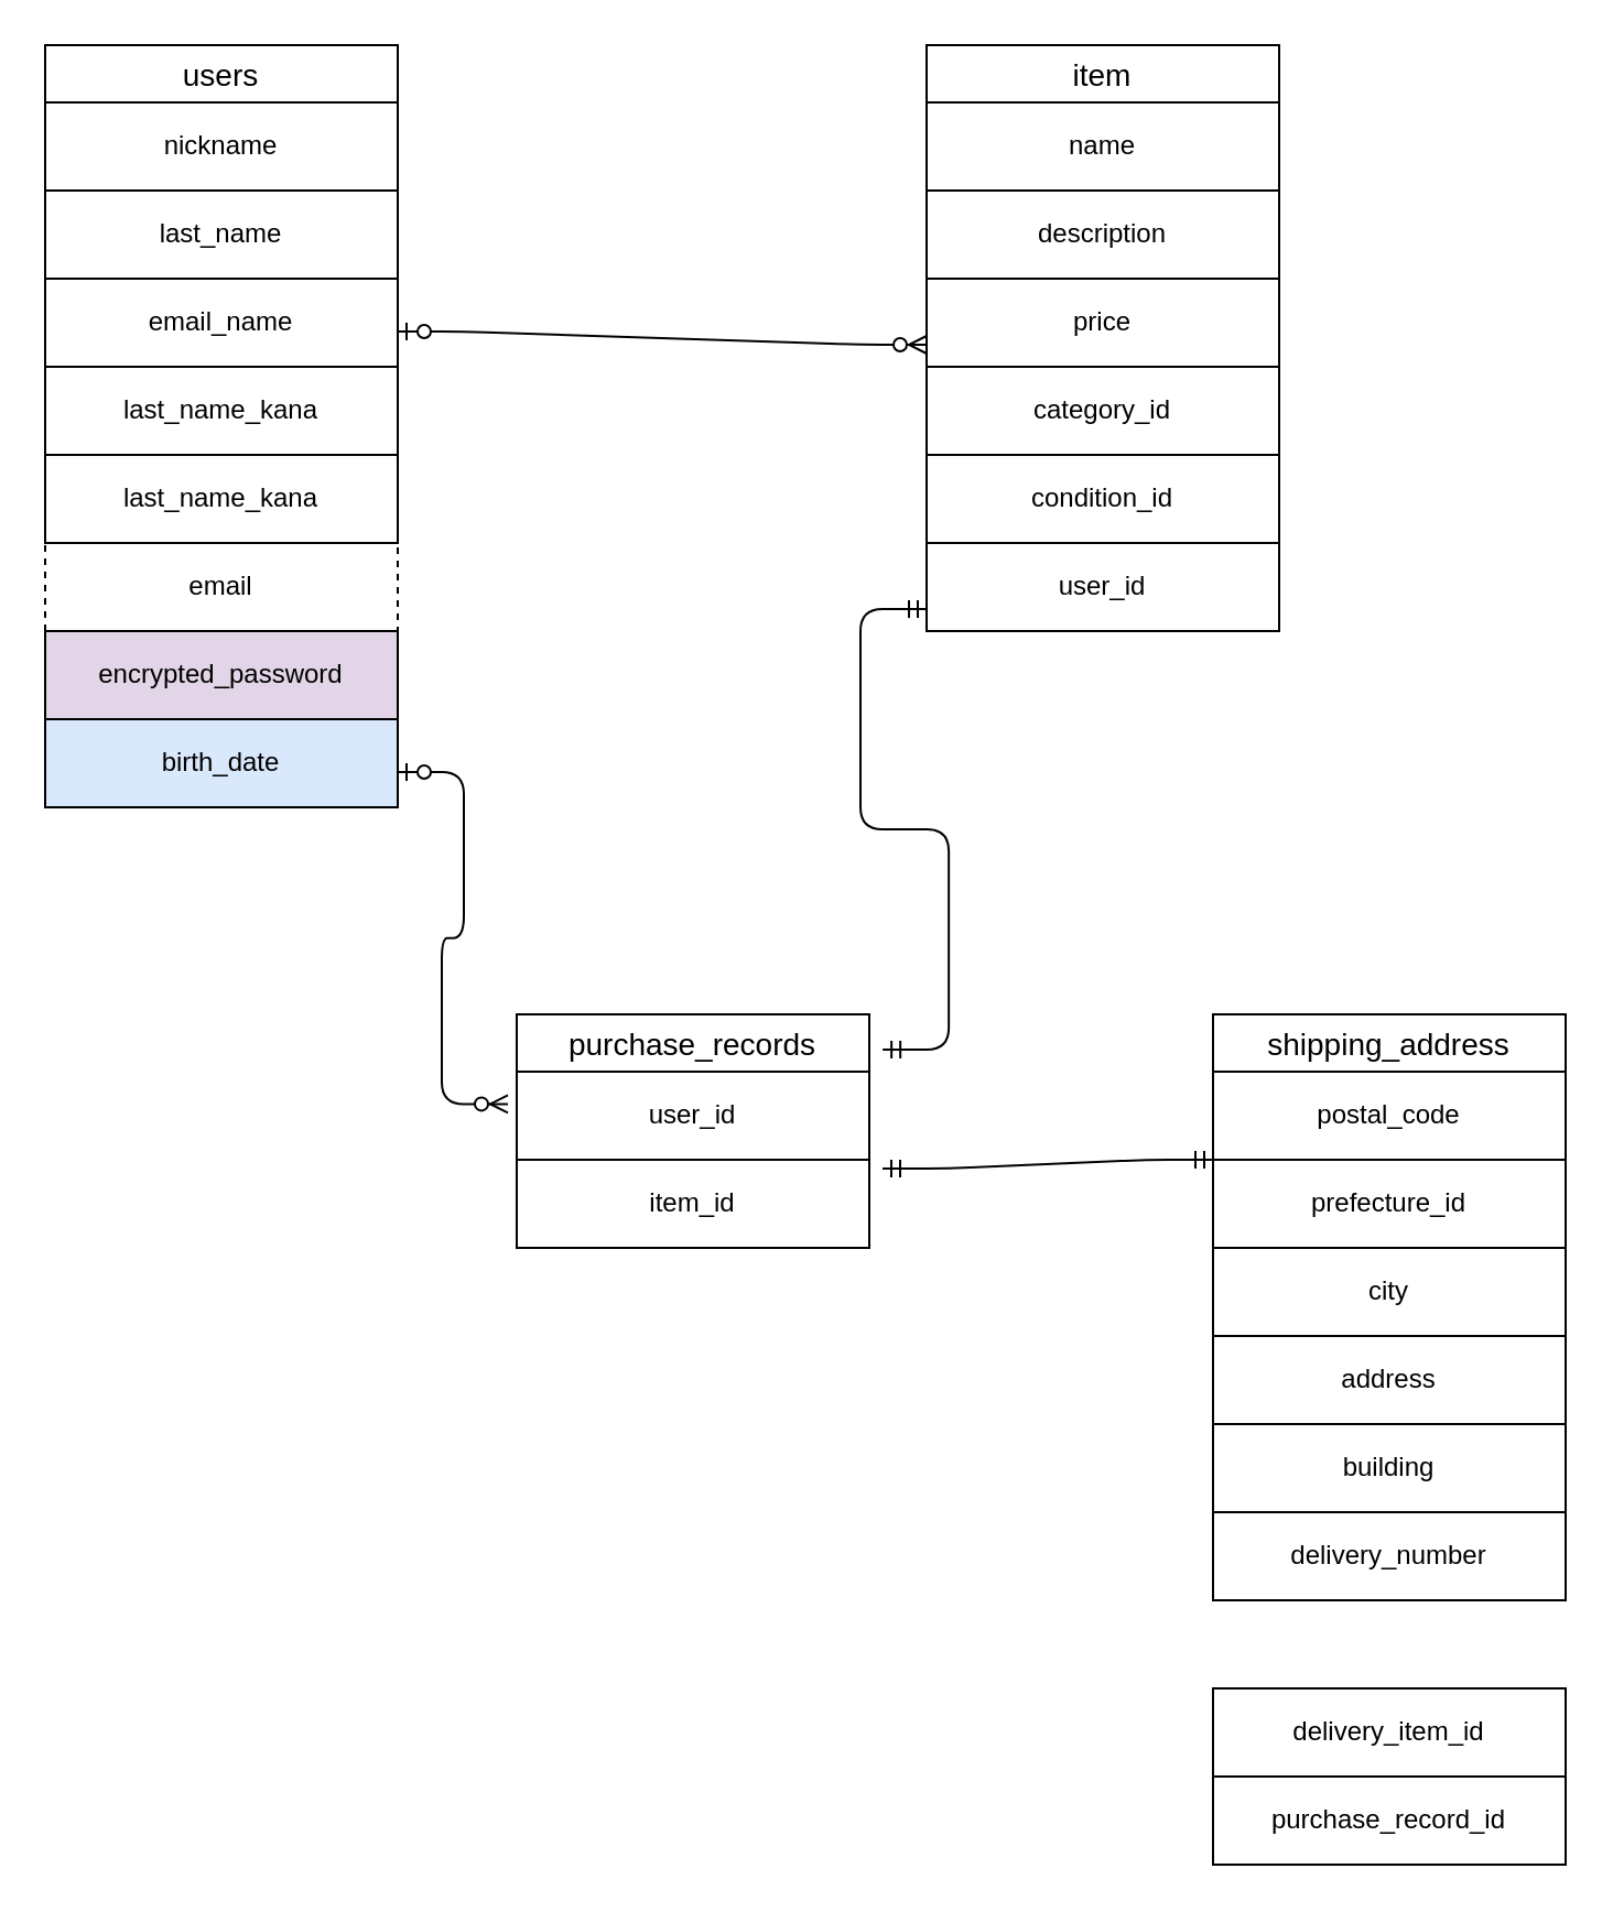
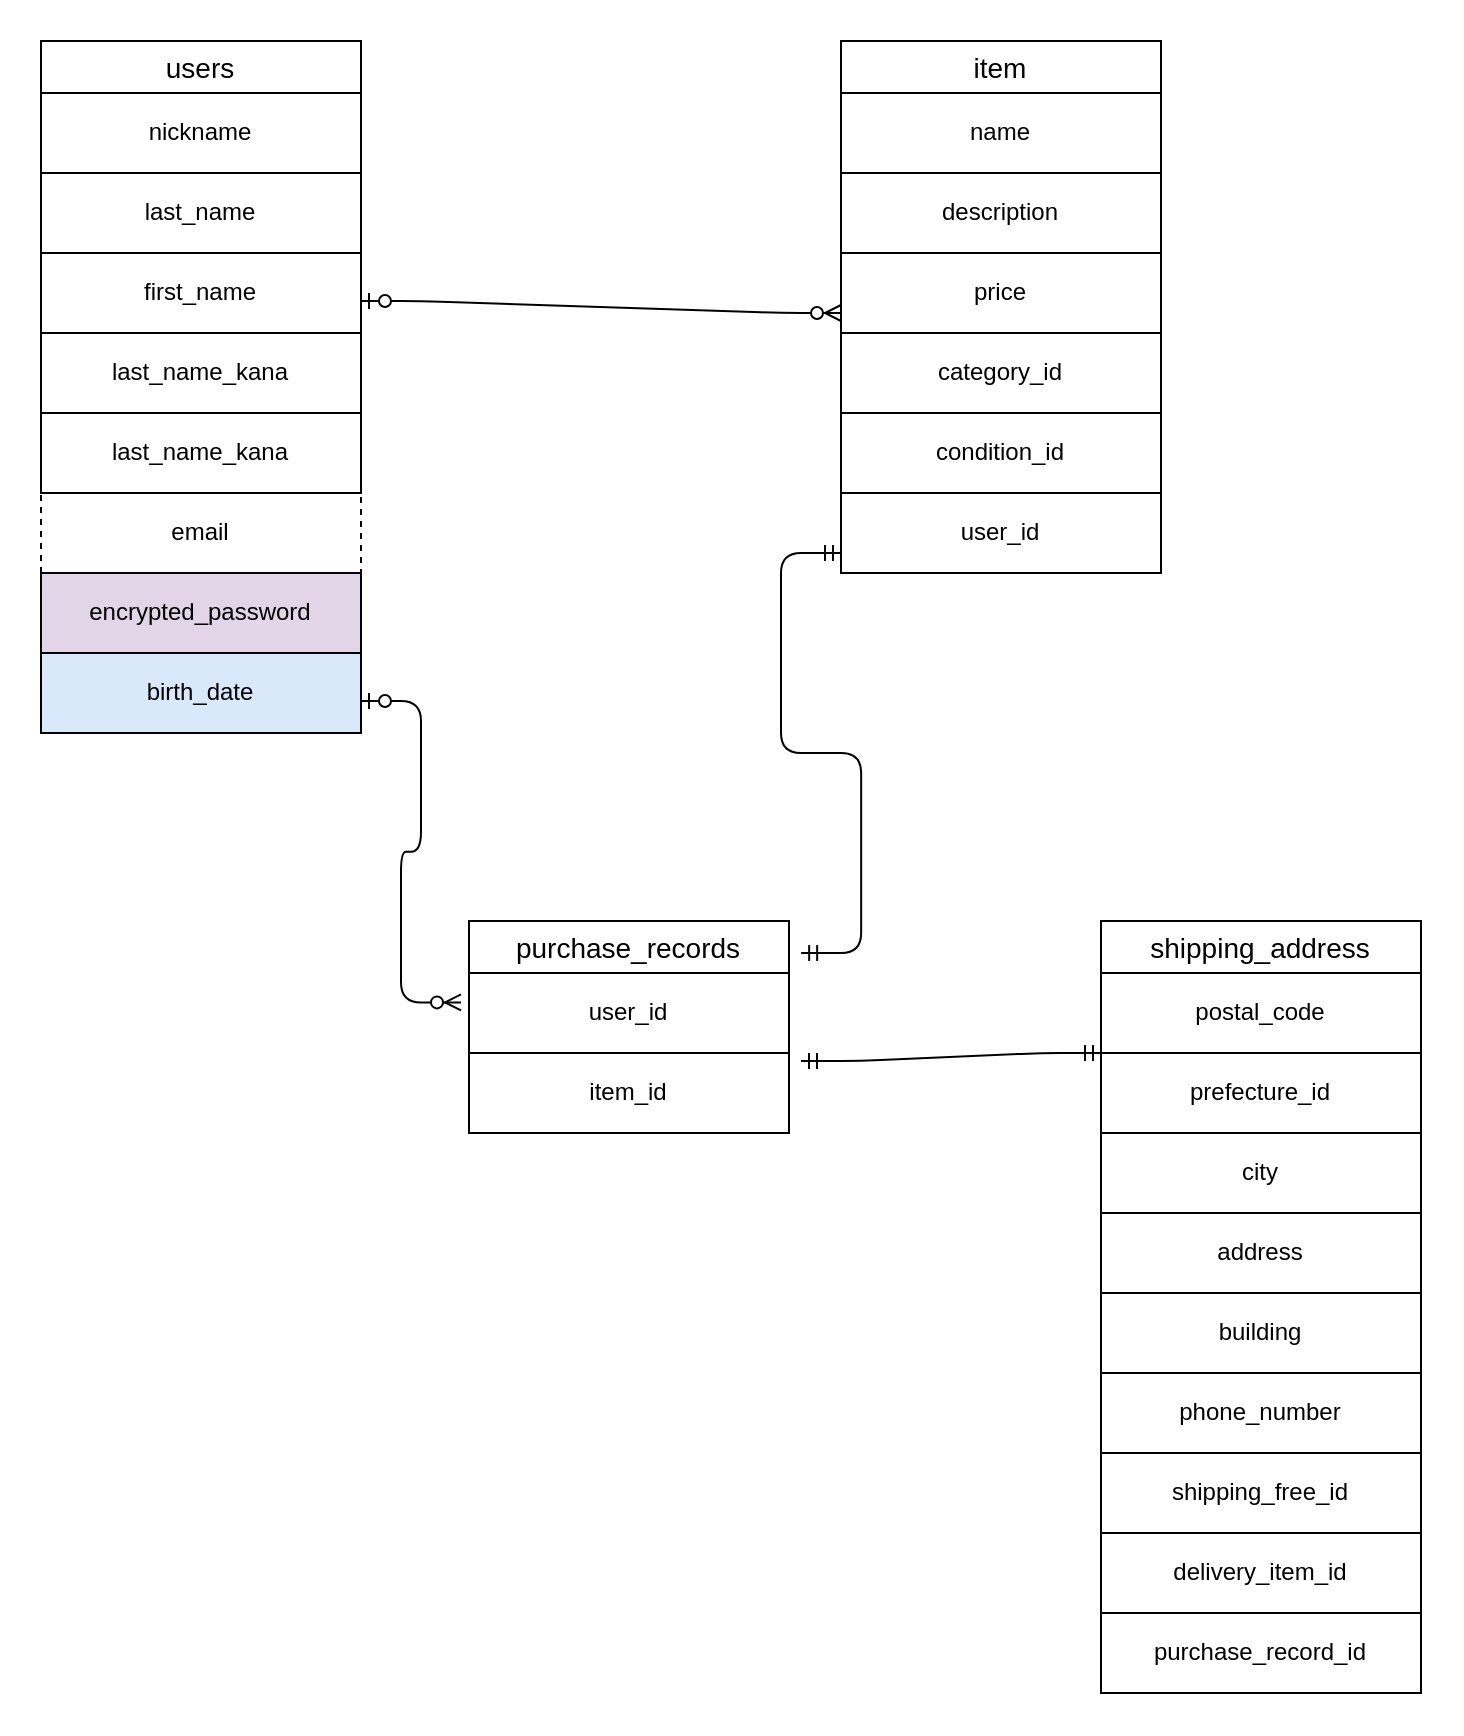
- <mxCell id="28" value="email_name" style="whiteSpace=wrap;html=1;align=center;" parent="1" vertex="1"><mxGeometry x="20" y="126" width="160" height="40" as="geometry" /></mxCell>
+ <mxCell id="28" value="first_name" style="whiteSpace=wrap;html=1;align=center;" parent="1" vertex="1"><mxGeometry x="20" y="126" width="160" height="40" as="geometry" /></mxCell>
- <mxCell id="20" value="&lt;p class=&quot;p1&quot;&gt;delivery_number&lt;/p&gt;" style="whiteSpace=wrap;html=1;align=center;" parent="14" vertex="1"><mxGeometry y="226" width="160" height="40" as="geometry" /></mxCell>
+ <mxCell id="20" value="&lt;p class=&quot;p1&quot;&gt;phone_number&lt;/p&gt;" style="whiteSpace=wrap;html=1;align=center;" parent="14" vertex="1"><mxGeometry y="226" width="160" height="40" as="geometry" /></mxCell>
+ <mxCell id="34" value="shipping_free_id" style="whiteSpace=wrap;html=1;align=center;" parent="1" vertex="1"><mxGeometry x="550" y="726" width="160" height="40" as="geometry" /></mxCell>
